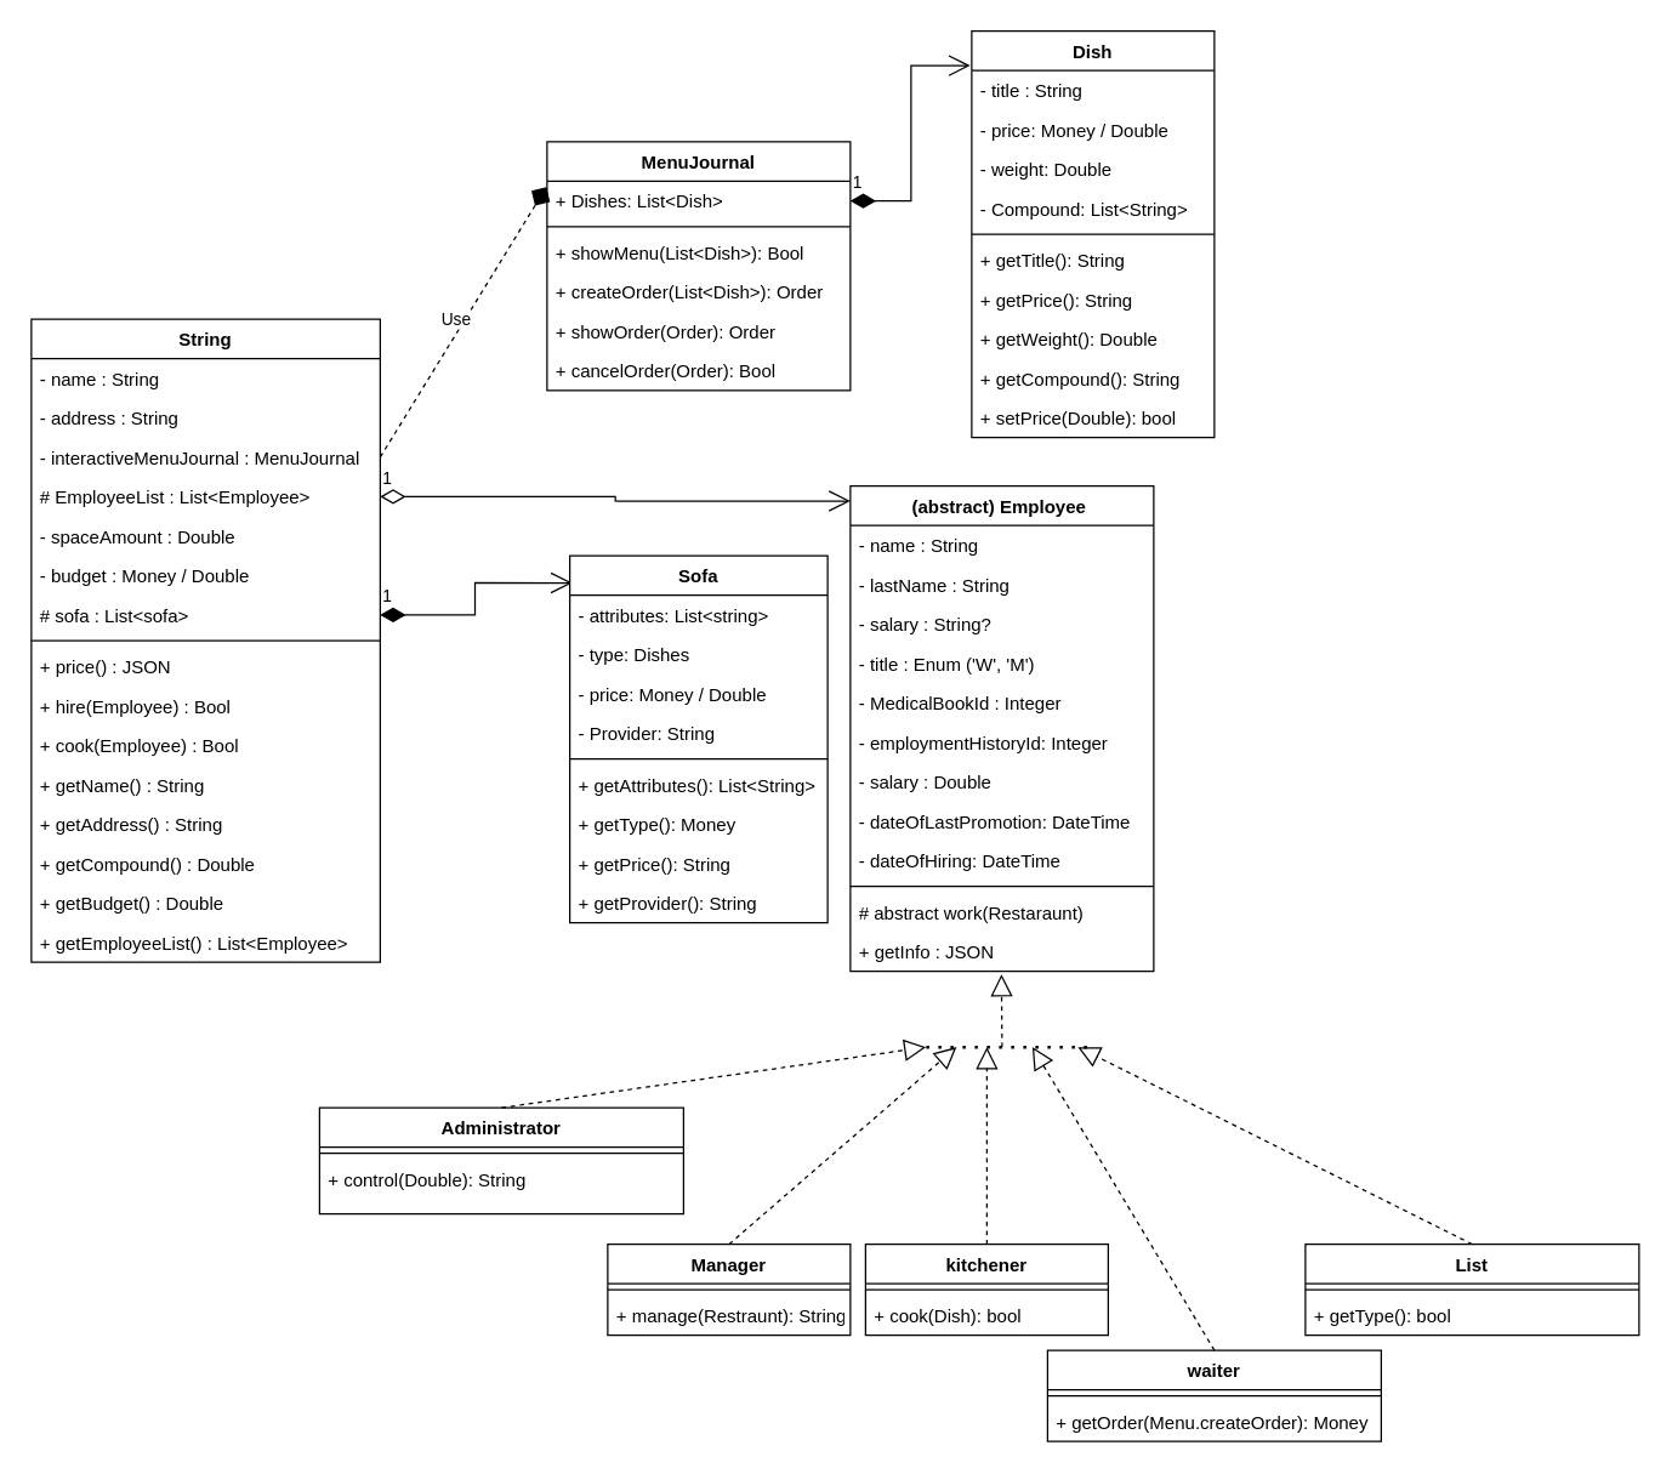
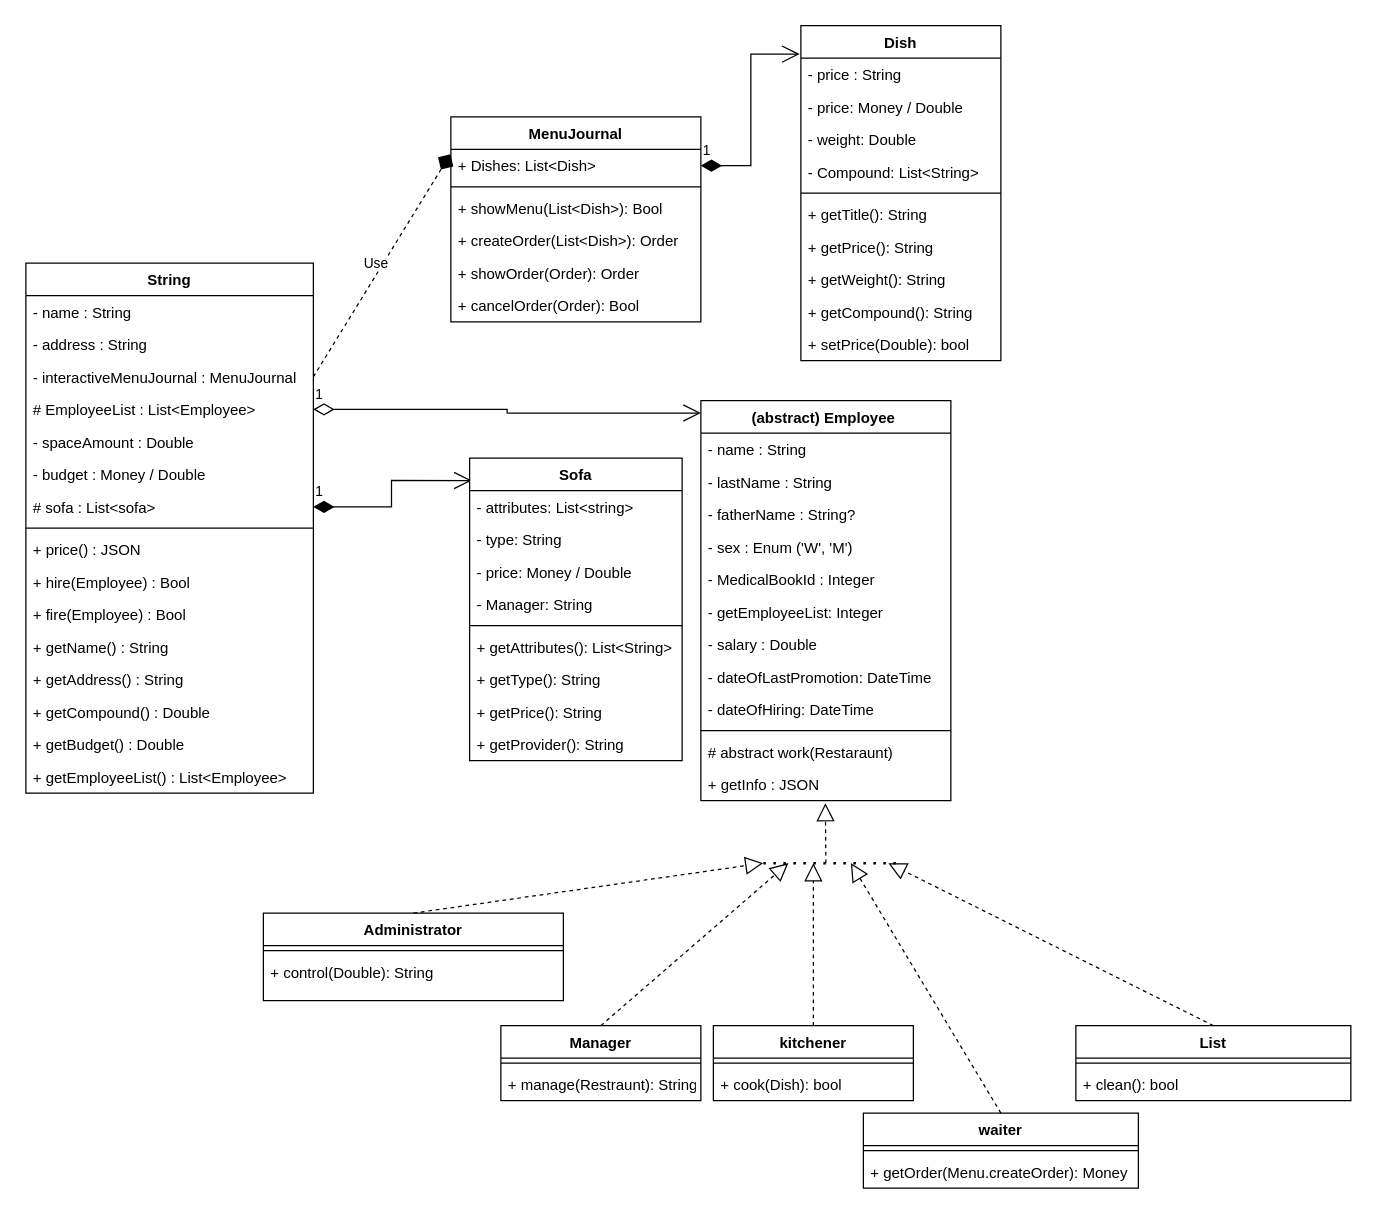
- <mxCell id="30" value="- title : String" style="text;strokeColor=none;fillColor=none;align=left;verticalAlign=top;spacingLeft=4;spacingRight=4;overflow=hidden;rotatable=0;points=[[0,0.5],[1,0.5]];portConstraint=eastwest;" vertex="1" parent="29"><mxGeometry y="26" width="160" height="26" as="geometry" /></mxCell>
+ <mxCell id="30" value="- price : String" style="text;strokeColor=none;fillColor=none;align=left;verticalAlign=top;spacingLeft=4;spacingRight=4;overflow=hidden;rotatable=0;points=[[0,0.5],[1,0.5]];portConstraint=eastwest;" vertex="1" parent="29"><mxGeometry y="26" width="160" height="26" as="geometry" /></mxCell>
- <mxCell id="37" value="+ getWeight(): Double" style="text;strokeColor=none;fillColor=none;align=left;verticalAlign=top;spacingLeft=4;spacingRight=4;overflow=hidden;rotatable=0;points=[[0,0.5],[1,0.5]];portConstraint=eastwest;" vertex="1" parent="29"><mxGeometry y="190" width="160" height="26" as="geometry" /></mxCell>
+ <mxCell id="37" value="+ getWeight(): String" style="text;strokeColor=none;fillColor=none;align=left;verticalAlign=top;spacingLeft=4;spacingRight=4;overflow=hidden;rotatable=0;points=[[0,0.5],[1,0.5]];portConstraint=eastwest;" vertex="1" parent="29"><mxGeometry y="190" width="160" height="26" as="geometry" /></mxCell>
- <mxCell id="53" value="- salary : String?" style="text;strokeColor=none;fillColor=none;align=left;verticalAlign=top;spacingLeft=4;spacingRight=4;overflow=hidden;rotatable=0;points=[[0,0.5],[1,0.5]];portConstraint=eastwest;" vertex="1" parent="50"><mxGeometry y="78" width="200" height="26" as="geometry" /></mxCell>
+ <mxCell id="53" value="- fatherName : String?" style="text;strokeColor=none;fillColor=none;align=left;verticalAlign=top;spacingLeft=4;spacingRight=4;overflow=hidden;rotatable=0;points=[[0,0.5],[1,0.5]];portConstraint=eastwest;" vertex="1" parent="50"><mxGeometry y="78" width="200" height="26" as="geometry" /></mxCell>
- <mxCell id="42" value="- type: Dishes" style="text;strokeColor=none;fillColor=none;align=left;verticalAlign=top;spacingLeft=4;spacingRight=4;overflow=hidden;rotatable=0;points=[[0,0.5],[1,0.5]];portConstraint=eastwest;" vertex="1" parent="40"><mxGeometry y="52" width="170" height="26" as="geometry" /></mxCell>
+ <mxCell id="42" value="- type: String" style="text;strokeColor=none;fillColor=none;align=left;verticalAlign=top;spacingLeft=4;spacingRight=4;overflow=hidden;rotatable=0;points=[[0,0.5],[1,0.5]];portConstraint=eastwest;" vertex="1" parent="40"><mxGeometry y="52" width="170" height="26" as="geometry" /></mxCell>
- <mxCell id="54" value="- title : Enum ('W', 'M')" style="text;strokeColor=none;fillColor=none;align=left;verticalAlign=top;spacingLeft=4;spacingRight=4;overflow=hidden;rotatable=0;points=[[0,0.5],[1,0.5]];portConstraint=eastwest;" vertex="1" parent="50"><mxGeometry y="104" width="200" height="26" as="geometry" /></mxCell>
+ <mxCell id="54" value="- sex : Enum ('W', 'M')" style="text;strokeColor=none;fillColor=none;align=left;verticalAlign=top;spacingLeft=4;spacingRight=4;overflow=hidden;rotatable=0;points=[[0,0.5],[1,0.5]];portConstraint=eastwest;" vertex="1" parent="50"><mxGeometry y="104" width="200" height="26" as="geometry" /></mxCell>
- <mxCell id="44" value="- Provider: String" style="text;strokeColor=none;fillColor=none;align=left;verticalAlign=top;spacingLeft=4;spacingRight=4;overflow=hidden;rotatable=0;points=[[0,0.5],[1,0.5]];portConstraint=eastwest;" vertex="1" parent="40"><mxGeometry y="104" width="170" height="26" as="geometry" /></mxCell>
+ <mxCell id="44" value="- Manager: String" style="text;strokeColor=none;fillColor=none;align=left;verticalAlign=top;spacingLeft=4;spacingRight=4;overflow=hidden;rotatable=0;points=[[0,0.5],[1,0.5]];portConstraint=eastwest;" vertex="1" parent="40"><mxGeometry y="104" width="170" height="26" as="geometry" /></mxCell>
- <mxCell id="56" value="- employmentHistoryId: Integer" style="text;strokeColor=none;fillColor=none;align=left;verticalAlign=top;spacingLeft=4;spacingRight=4;overflow=hidden;rotatable=0;points=[[0,0.5],[1,0.5]];portConstraint=eastwest;" vertex="1" parent="50"><mxGeometry y="156" width="200" height="26" as="geometry" /></mxCell>
+ <mxCell id="56" value="- getEmployeeList: Integer" style="text;strokeColor=none;fillColor=none;align=left;verticalAlign=top;spacingLeft=4;spacingRight=4;overflow=hidden;rotatable=0;points=[[0,0.5],[1,0.5]];portConstraint=eastwest;" vertex="1" parent="50"><mxGeometry y="156" width="200" height="26" as="geometry" /></mxCell>
- <mxCell id="13" value="+ cook(Employee) : Bool" style="text;strokeColor=none;fillColor=none;align=left;verticalAlign=top;spacingLeft=4;spacingRight=4;overflow=hidden;rotatable=0;points=[[0,0.5],[1,0.5]];portConstraint=eastwest;" vertex="1" parent="2"><mxGeometry y="268" width="230" height="26" as="geometry" /></mxCell>
+ <mxCell id="13" value="+ fire(Employee) : Bool" style="text;strokeColor=none;fillColor=none;align=left;verticalAlign=top;spacingLeft=4;spacingRight=4;overflow=hidden;rotatable=0;points=[[0,0.5],[1,0.5]];portConstraint=eastwest;" vertex="1" parent="2"><mxGeometry y="268" width="230" height="26" as="geometry" /></mxCell>
- <mxCell id="47" value="+ getType(): Money" style="text;strokeColor=none;fillColor=none;align=left;verticalAlign=top;spacingLeft=4;spacingRight=4;overflow=hidden;rotatable=0;points=[[0,0.5],[1,0.5]];portConstraint=eastwest;" vertex="1" parent="40"><mxGeometry y="164" width="170" height="26" as="geometry" /></mxCell>
+ <mxCell id="47" value="+ getType(): String" style="text;strokeColor=none;fillColor=none;align=left;verticalAlign=top;spacingLeft=4;spacingRight=4;overflow=hidden;rotatable=0;points=[[0,0.5],[1,0.5]];portConstraint=eastwest;" vertex="1" parent="40"><mxGeometry y="164" width="170" height="26" as="geometry" /></mxCell>
- <mxCell id="84" value="+ getType(): bool" style="text;strokeColor=none;fillColor=none;align=left;verticalAlign=top;spacingLeft=4;spacingRight=4;overflow=hidden;rotatable=0;points=[[0,0.5],[1,0.5]];portConstraint=eastwest;" vertex="1" parent="82"><mxGeometry y="34" width="220" height="26" as="geometry" /></mxCell>
+ <mxCell id="84" value="+ clean(): bool" style="text;strokeColor=none;fillColor=none;align=left;verticalAlign=top;spacingLeft=4;spacingRight=4;overflow=hidden;rotatable=0;points=[[0,0.5],[1,0.5]];portConstraint=eastwest;" vertex="1" parent="82"><mxGeometry y="34" width="220" height="26" as="geometry" /></mxCell>
